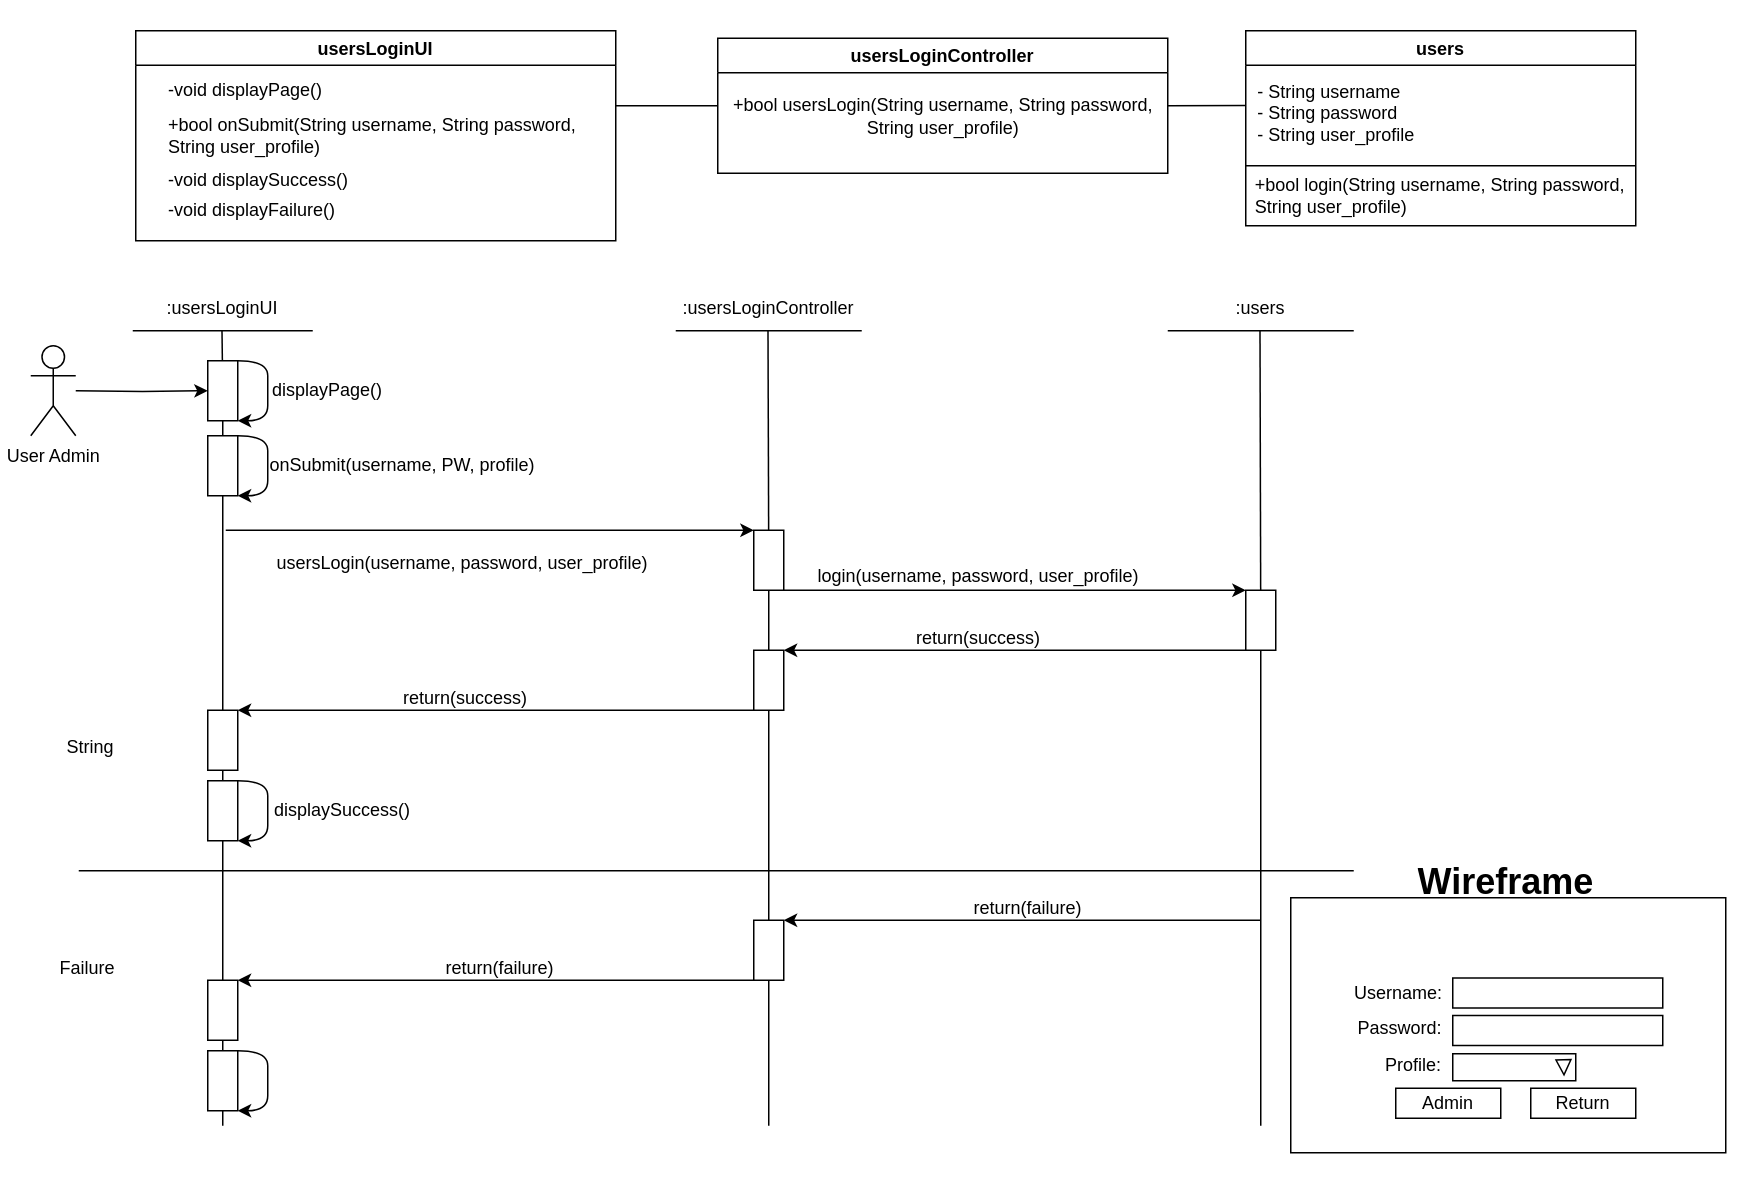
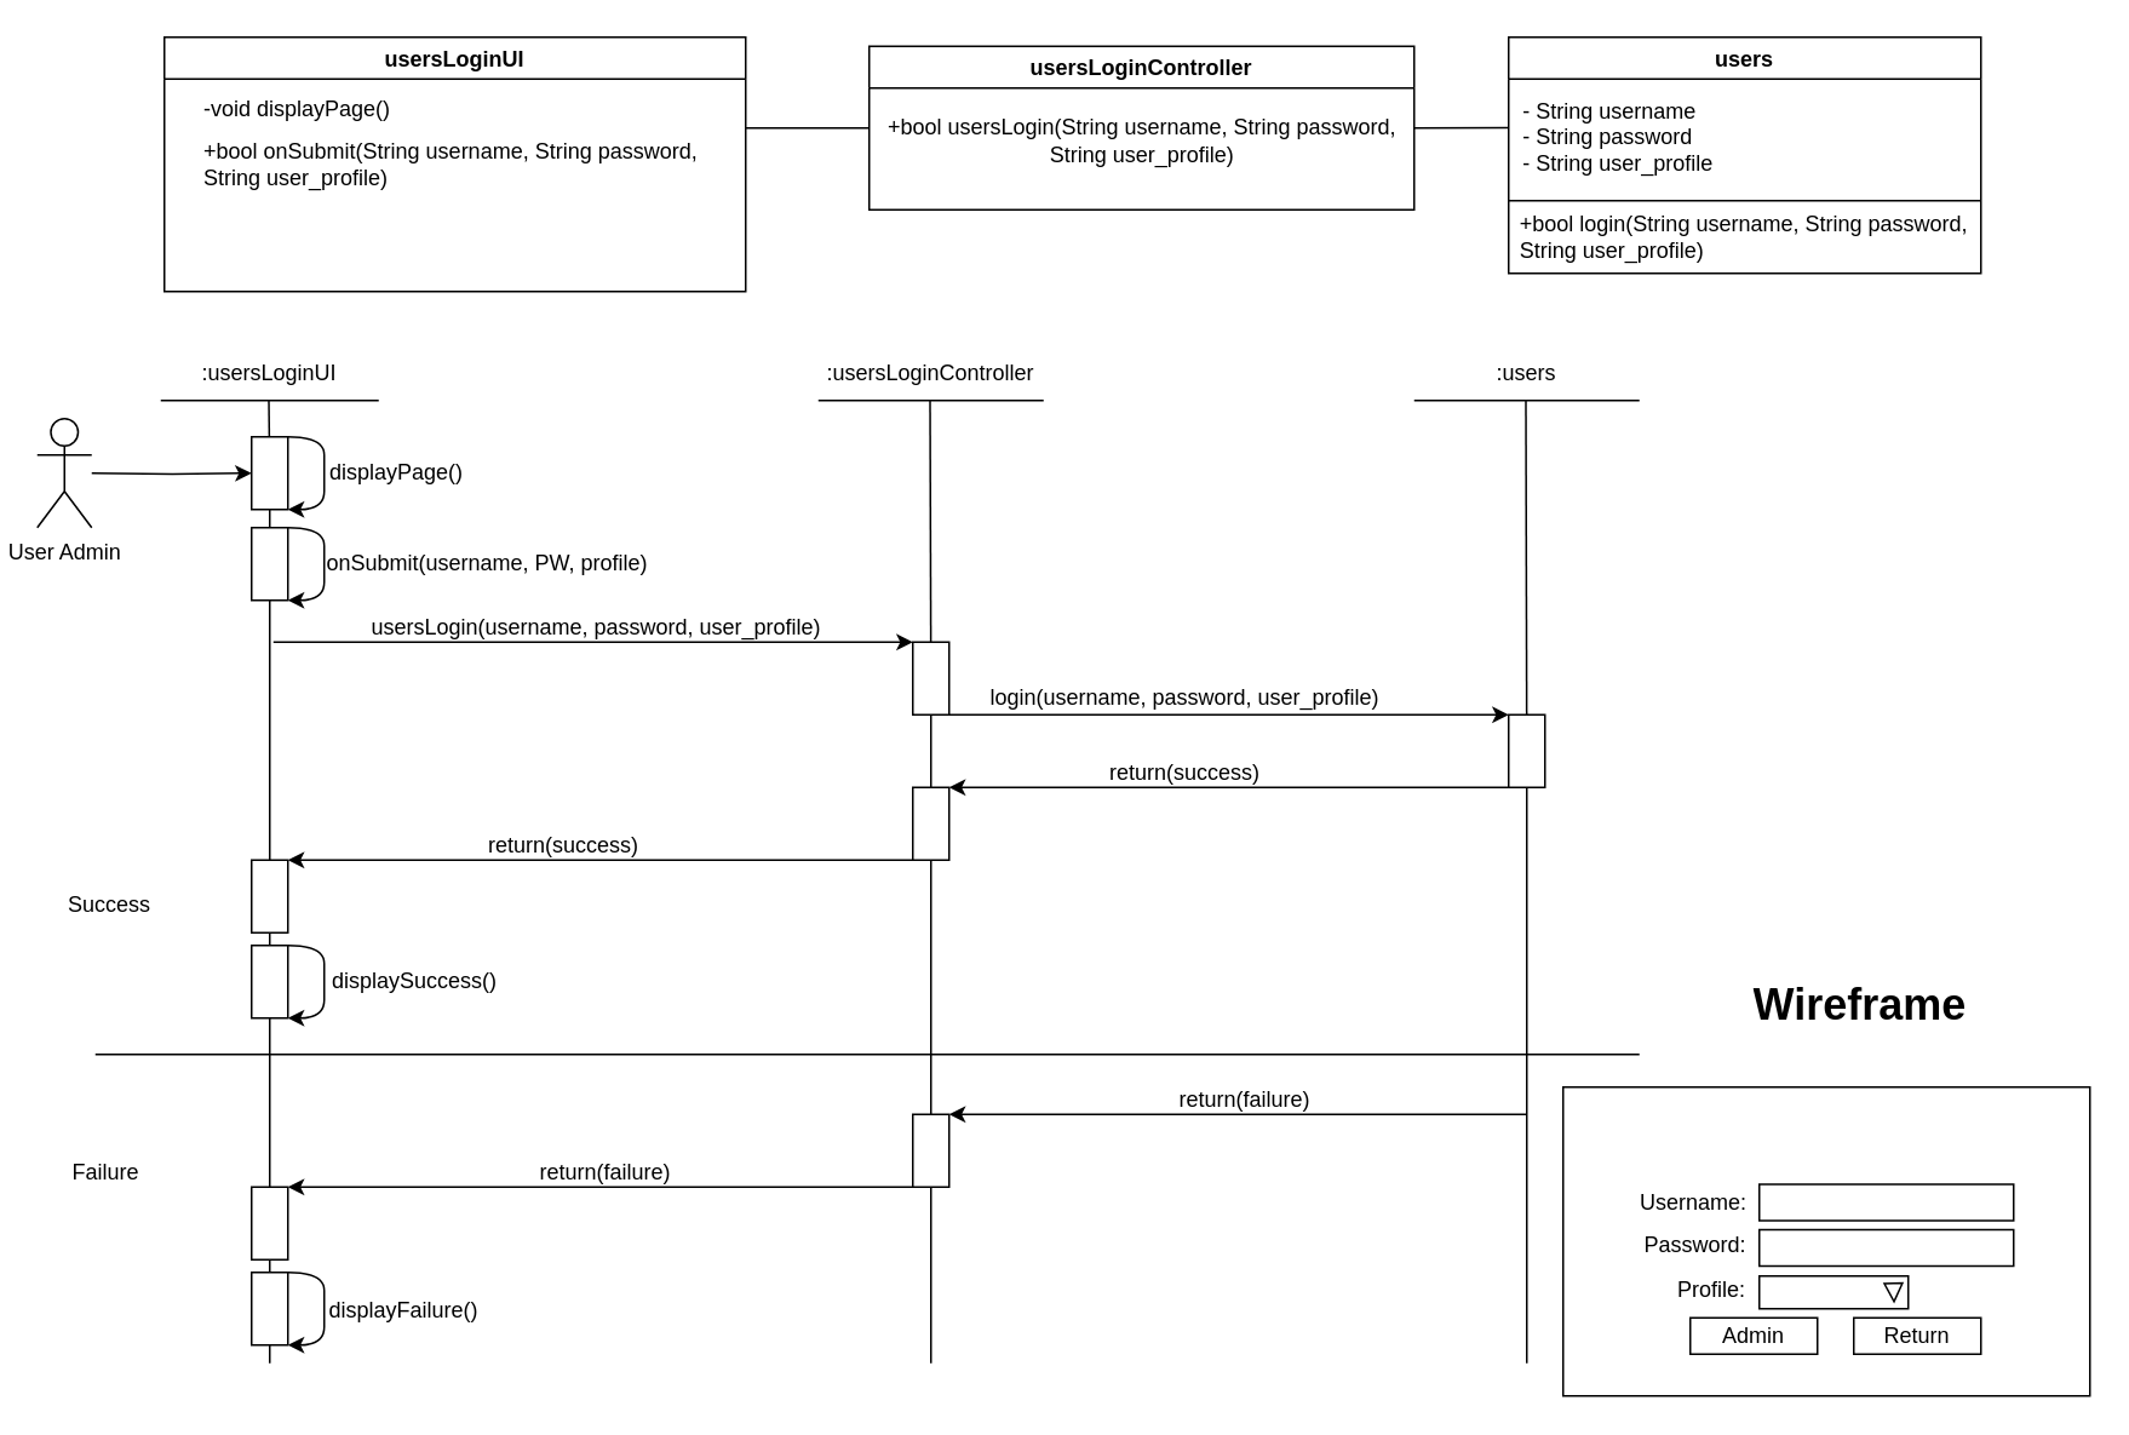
- <mxCell id="5" value="-void displaySuccess()" style="text;html=1;align=left;verticalAlign=middle;resizable=0;points=[];autosize=1;strokeColor=none;fillColor=none;" parent="2" vertex="1"><mxGeometry x="20" y="90" width="140" height="20" as="geometry" /></mxCell>
- <mxCell id="6" value="&lt;span&gt;-void displayFailure()&lt;/span&gt;" style="text;html=1;align=left;verticalAlign=middle;resizable=0;points=[];autosize=1;strokeColor=none;fillColor=none;" parent="2" vertex="1"><mxGeometry x="20" y="110" width="130" height="20" as="geometry" /></mxCell>
- <mxCell id="34" value="usersLogin(username, password, user_profile)" style="text;html=1;strokeColor=none;fillColor=none;align=center;verticalAlign=middle;whiteSpace=wrap;rounded=0;" parent="1" vertex="1"><mxGeometry x="168" y="360" width="280" height="30" as="geometry" /></mxCell>
+ <mxCell id="34" value="usersLogin(username, password, user_profile)" style="text;html=1;strokeColor=none;fillColor=none;align=center;verticalAlign=middle;whiteSpace=wrap;rounded=0;" parent="1" vertex="1"><mxGeometry x="188" y="330" width="280" height="30" as="geometry" /></mxCell>
- <mxCell id="50" value="String" style="text;html=1;strokeColor=none;fillColor=none;align=center;verticalAlign=middle;whiteSpace=wrap;rounded=0;" parent="1" vertex="1"><mxGeometry x="30" y="483" width="60" height="30" as="geometry" /></mxCell>
+ <mxCell id="50" value="Success" style="text;html=1;strokeColor=none;fillColor=none;align=center;verticalAlign=middle;whiteSpace=wrap;rounded=0;" parent="1" vertex="1"><mxGeometry x="30" y="483" width="60" height="30" as="geometry" /></mxCell>
- <mxCell id="66" value="&lt;h1&gt;Wireframe&lt;/h1&gt;" style="text;html=1;strokeColor=none;fillColor=none;spacing=5;spacingTop=-20;whiteSpace=wrap;overflow=hidden;rounded=0;" parent="1" vertex="1"><mxGeometry x="940" y="568" width="130" height="30" as="geometry" /></mxCell>
+ <mxCell id="66" value="&lt;h1&gt;Wireframe&lt;/h1&gt;" style="text;html=1;strokeColor=none;fillColor=none;spacing=5;spacingTop=-20;whiteSpace=wrap;overflow=hidden;rounded=0;" parent="1" vertex="1"><mxGeometry x="960" y="533" width="130" height="30" as="geometry" /></mxCell>
+ <mxCell id="59" value="displayFailure()" style="text;html=1;strokeColor=none;fillColor=none;align=center;verticalAlign=middle;whiteSpace=wrap;rounded=0;" parent="1" vertex="1"><mxGeometry x="182" y="706" width="80" height="30" as="geometry" /></mxCell>
